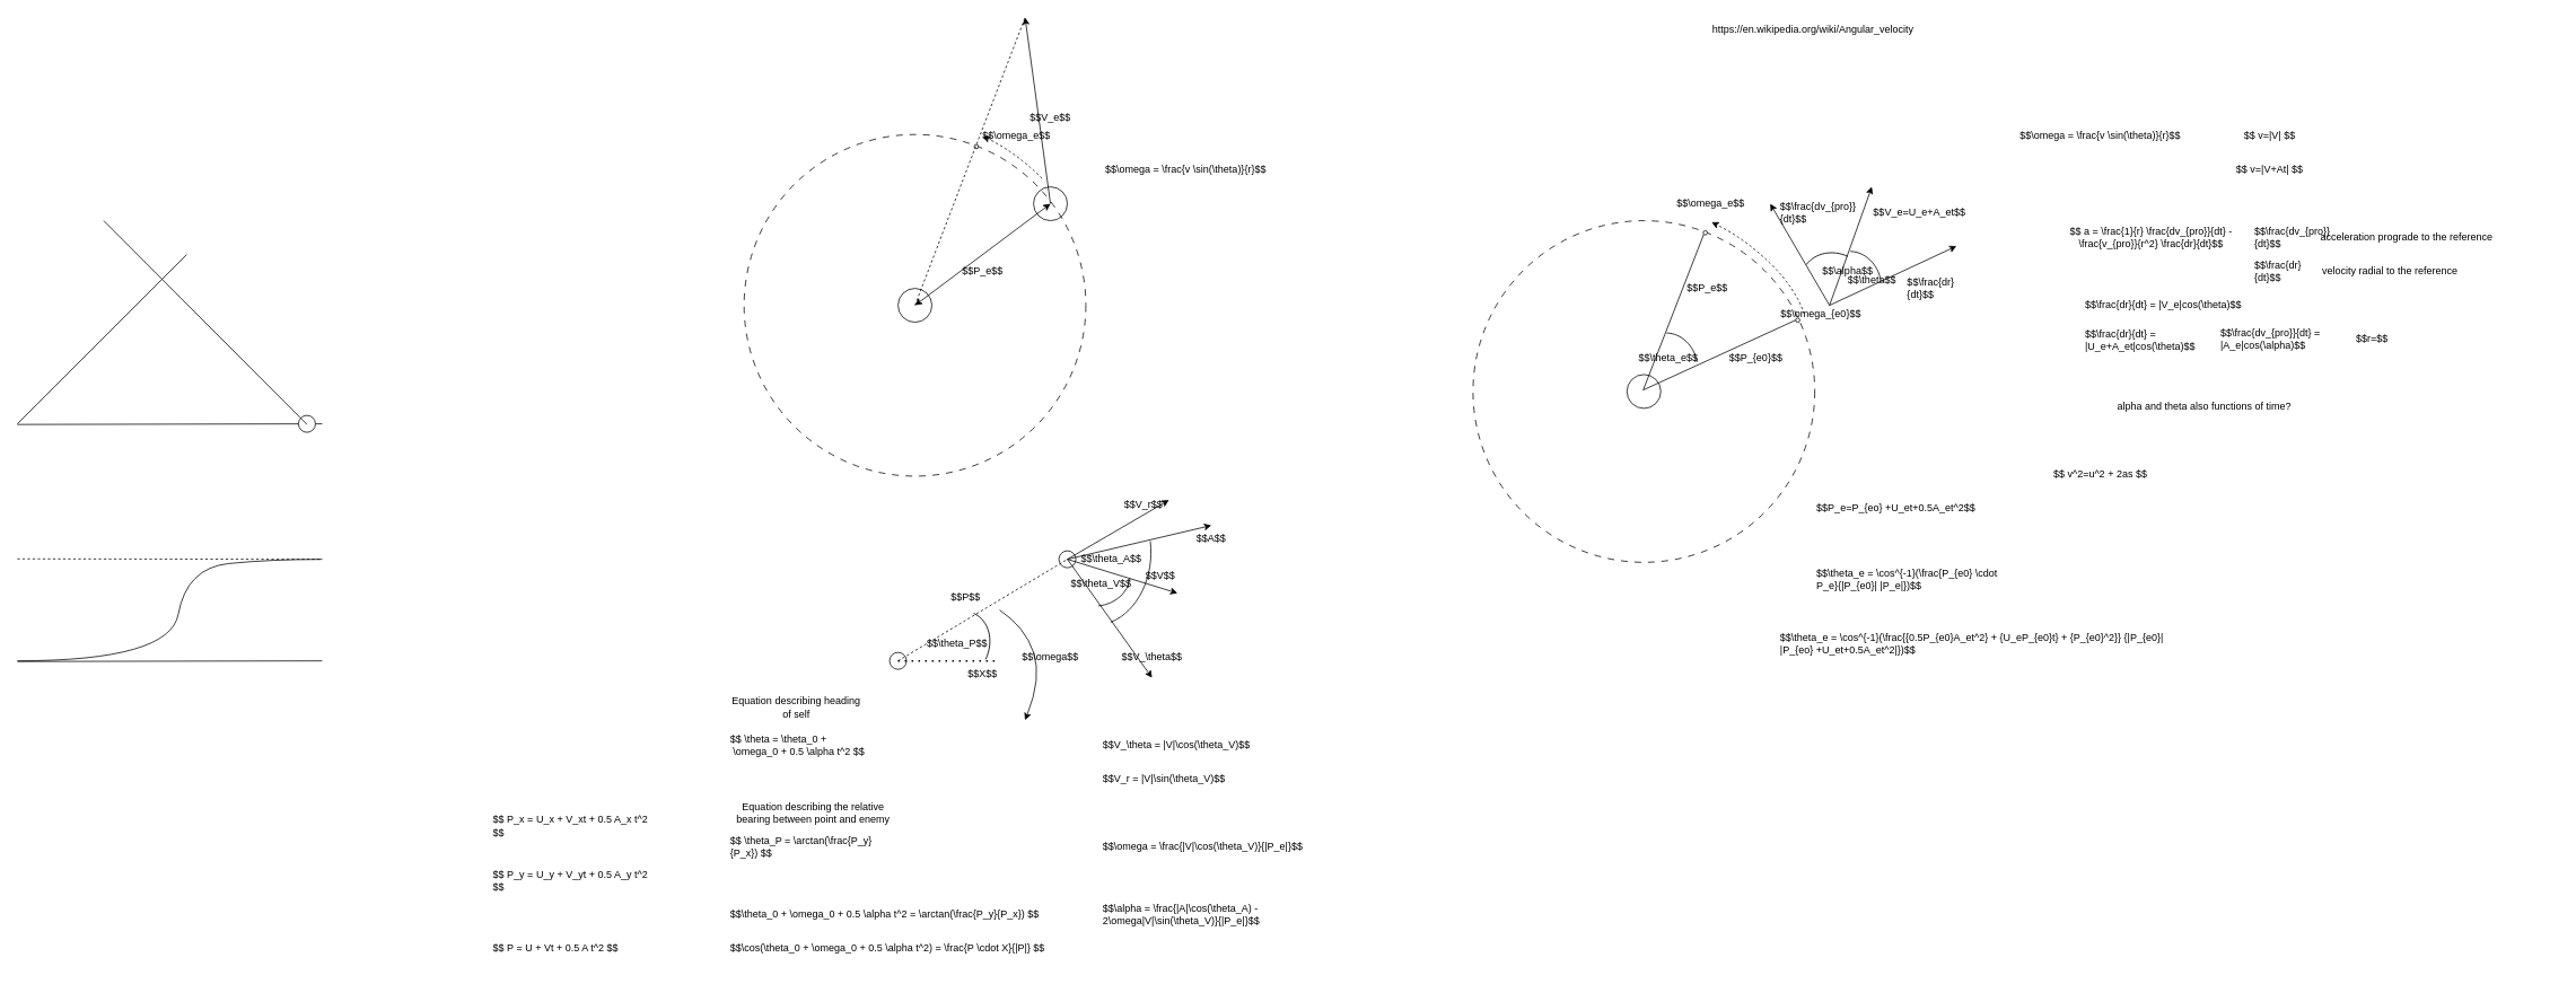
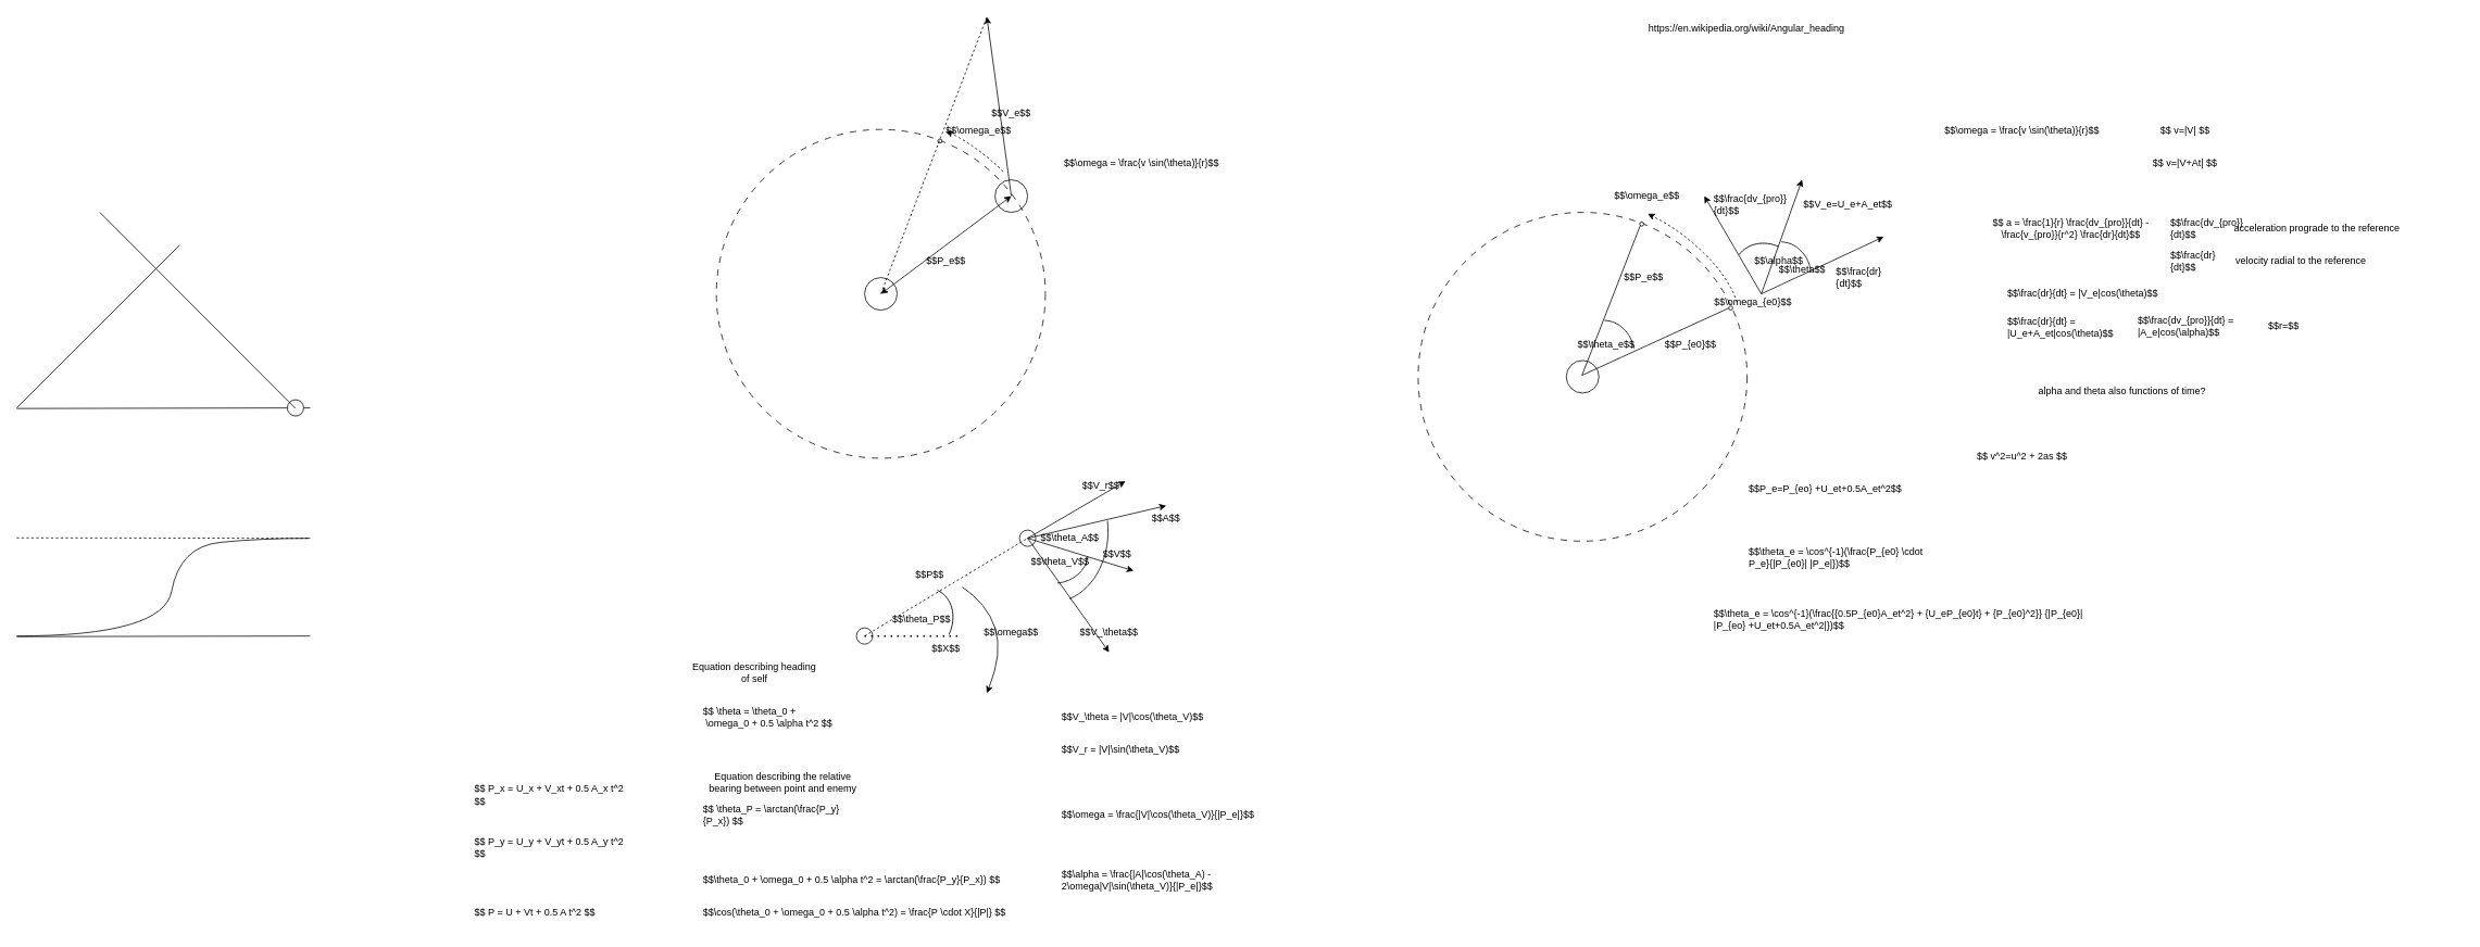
- <mxCell id="25" value="https://en.wikipedia.org/wiki/Angular_velocity" style="text;whiteSpace=wrap;html=1;" parent="1" vertex="1"><mxGeometry x="2020" y="20" width="270" height="40" as="geometry" /></mxCell>
+ <mxCell id="25" value="https://en.wikipedia.org/wiki/Angular_heading" style="text;whiteSpace=wrap;html=1;" parent="1" vertex="1"><mxGeometry x="2020" y="20" width="270" height="40" as="geometry" /></mxCell>
- <mxCell id="79" value="Equation describing heading of self" style="text;html=1;strokeColor=none;fillColor=none;align=center;verticalAlign=middle;whiteSpace=wrap;rounded=0;" vertex="1" parent="1"><mxGeometry x="860" y="820" width="160" height="30" as="geometry" /></mxCell>
+ <mxCell id="79" value="Equation describing heading of self" style="text;html=1;strokeColor=none;fillColor=none;align=center;verticalAlign=middle;whiteSpace=wrap;rounded=0;" vertex="1" parent="1"><mxGeometry x="845" y="810" width="160" height="30" as="geometry" /></mxCell>
